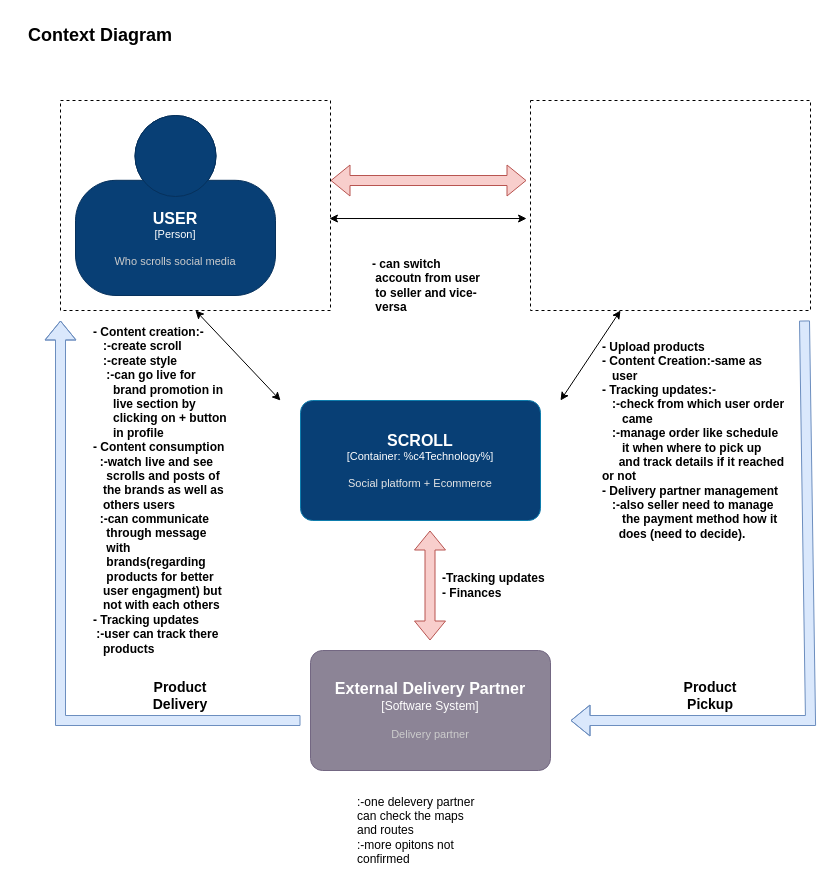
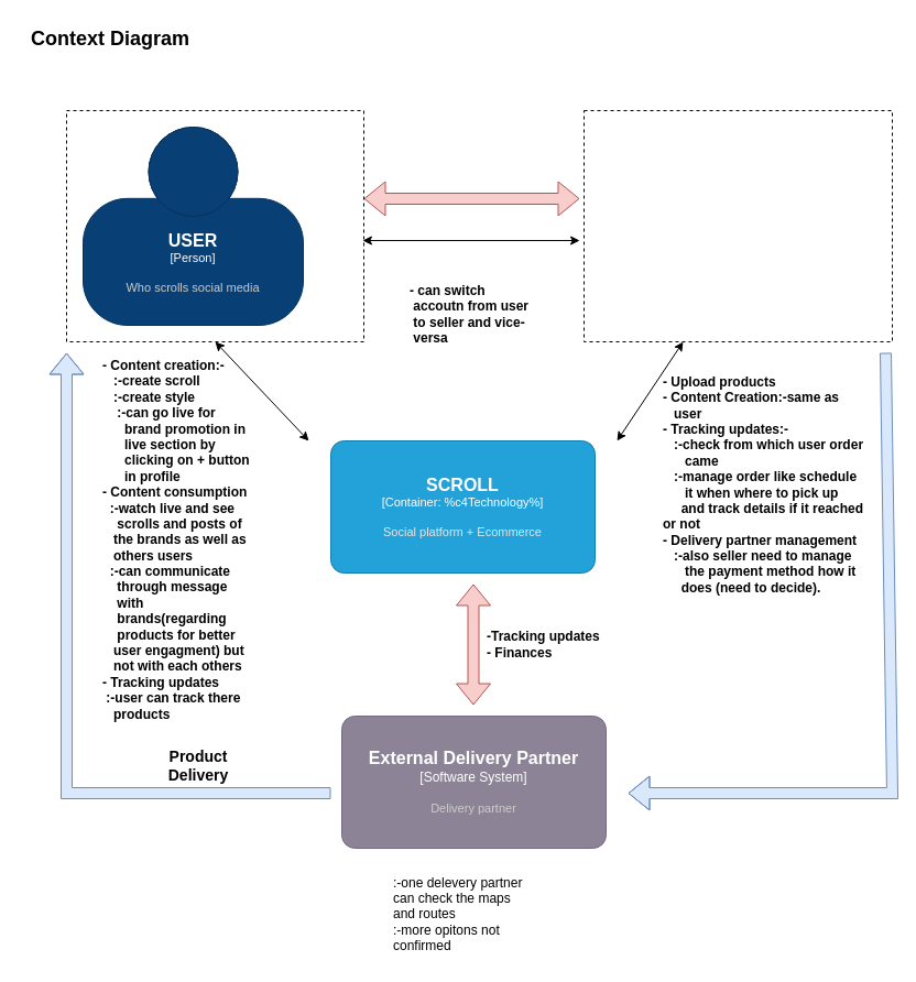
- <mxCell id="16" value="&lt;font style=&quot;font-size: 16px&quot;&gt;&lt;b&gt;SCROLL&lt;/b&gt;&lt;/font&gt;&lt;div&gt;[Container: %c4Technology%]&lt;/div&gt;&lt;br&gt;&lt;div&gt;&lt;font style=&quot;font-size: 11px&quot;&gt;&lt;font color=&quot;#E6E6E6&quot;&gt;Social platform + Ecommerce&lt;/font&gt;&lt;/div&gt;" style="rounded=1;whiteSpace=wrap;html=1;fontSize=11;labelBackgroundColor=none;fillColor=#083f75;fontColor=#ffffff;align=center;arcSize=10;strokeColor=#0E7DAD;metaEdit=1;resizable=0;points=[[0.25,0,0],[0.5,0,0],[0.75,0,0],[1,0.25,0],[1,0.5,0],[1,0.75,0],[0.75,1,0],[0.5,1,0],[0.25,1,0],[0,0.75,0],[0,0.5,0],[0,0.25,0]];" parent="1" vertex="1"><mxGeometry x="300" y="400" width="240" height="120" as="geometry" /></mxCell>
+ <mxCell id="16" value="&lt;font style=&quot;font-size: 16px&quot;&gt;&lt;b&gt;SCROLL&lt;/b&gt;&lt;/font&gt;&lt;div&gt;[Container: %c4Technology%]&lt;/div&gt;&lt;br&gt;&lt;div&gt;&lt;font style=&quot;font-size: 11px&quot;&gt;&lt;font color=&quot;#E6E6E6&quot;&gt;Social platform + Ecommerce&lt;/font&gt;&lt;/div&gt;" style="rounded=1;whiteSpace=wrap;html=1;fontSize=11;labelBackgroundColor=none;fillColor=#23A2D9;fontColor=#ffffff;align=center;arcSize=10;strokeColor=#0E7DAD;metaEdit=1;resizable=0;points=[[0.25,0,0],[0.5,0,0],[0.75,0,0],[1,0.25,0],[1,0.5,0],[1,0.75,0],[0.75,1,0],[0.5,1,0],[0.25,1,0],[0,0.75,0],[0,0.5,0],[0,0.25,0]];" parent="1" vertex="1"><mxGeometry x="300" y="400" width="240" height="120" as="geometry" /></mxCell>
- <mxCell id="18" value="&lt;b&gt;&lt;font style=&quot;font-size: 14px;&quot;&gt;Product Pickup&lt;/font&gt;&lt;/b&gt;" style="text;html=1;align=center;verticalAlign=middle;whiteSpace=wrap;rounded=0;" parent="1" vertex="1"><mxGeometry x="670" y="680" width="80" height="30" as="geometry" /></mxCell>
